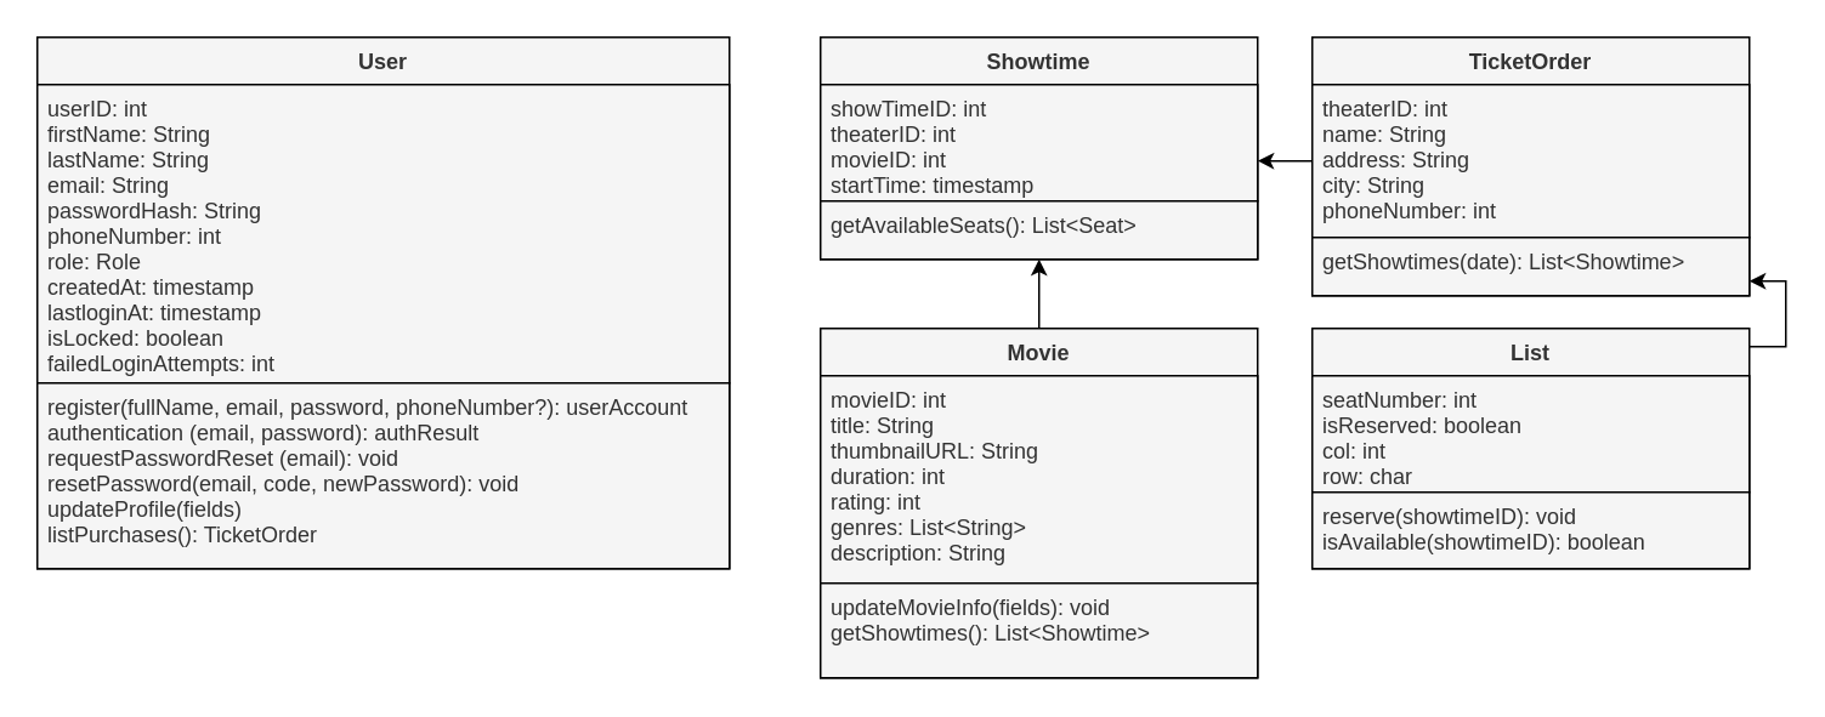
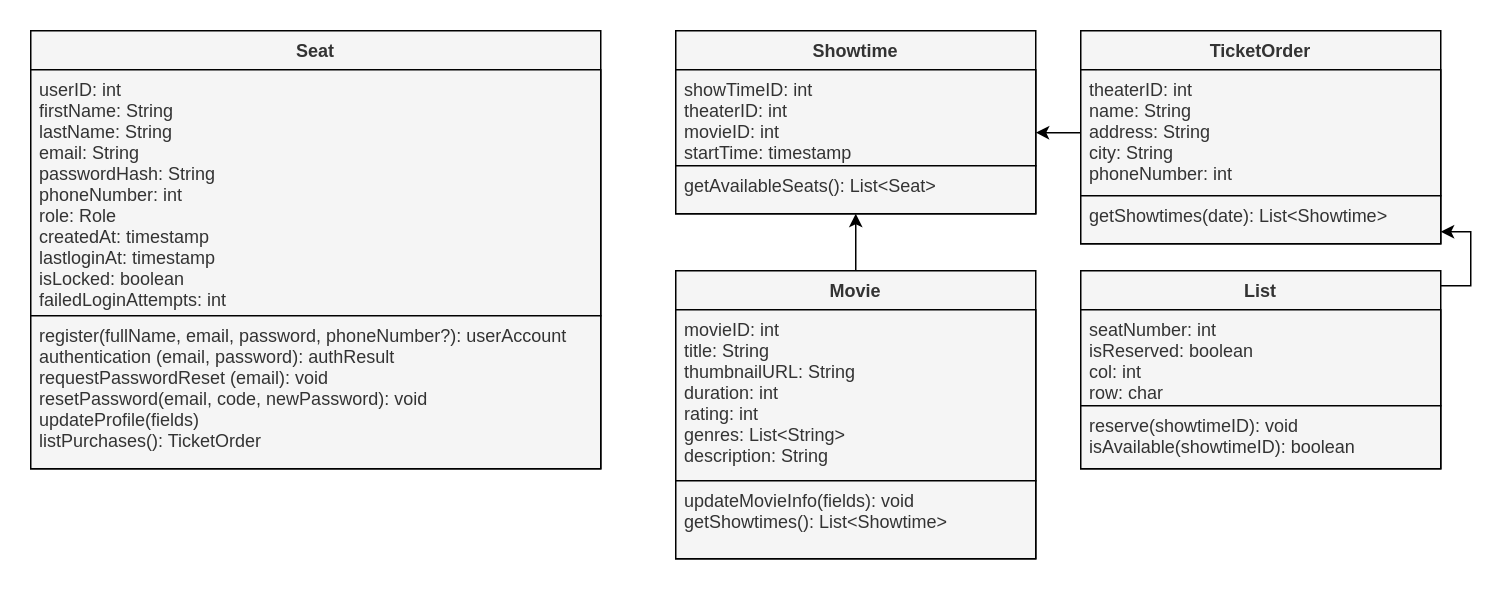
- <mxCell id="2" value="User" style="swimlane;fontStyle=1;align=center;verticalAlign=top;childLayout=stackLayout;horizontal=1;startSize=26;horizontalStack=0;resizeParent=1;resizeParentMax=0;resizeLast=0;collapsible=1;marginBottom=0;fillColor=#f5f5f5;fontColor=#333333;strokeColor=light-dark(#000000,#000000);" parent="1" vertex="1"><mxGeometry x="20" y="20" width="380" height="292" as="geometry" /></mxCell>
+ <mxCell id="2" value="Seat" style="swimlane;fontStyle=1;align=center;verticalAlign=top;childLayout=stackLayout;horizontal=1;startSize=26;horizontalStack=0;resizeParent=1;resizeParentMax=0;resizeLast=0;collapsible=1;marginBottom=0;fillColor=#f5f5f5;fontColor=#333333;strokeColor=light-dark(#000000,#000000);" parent="1" vertex="1"><mxGeometry x="20" y="20" width="380" height="292" as="geometry" /></mxCell>
